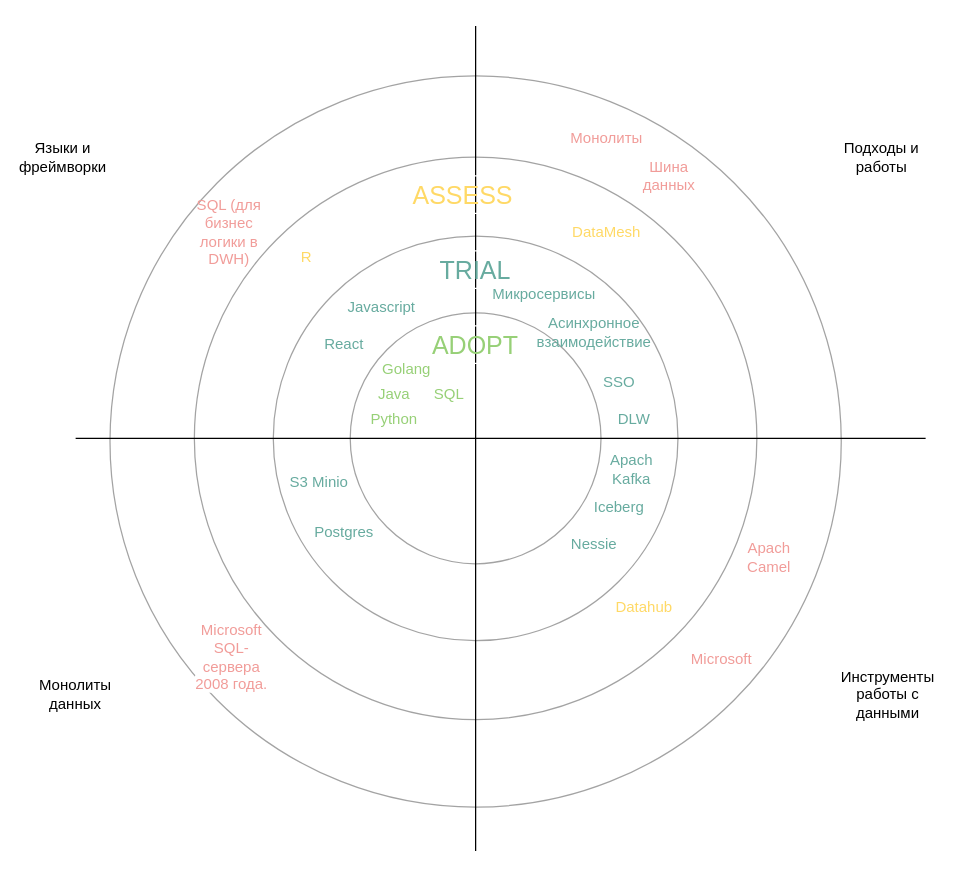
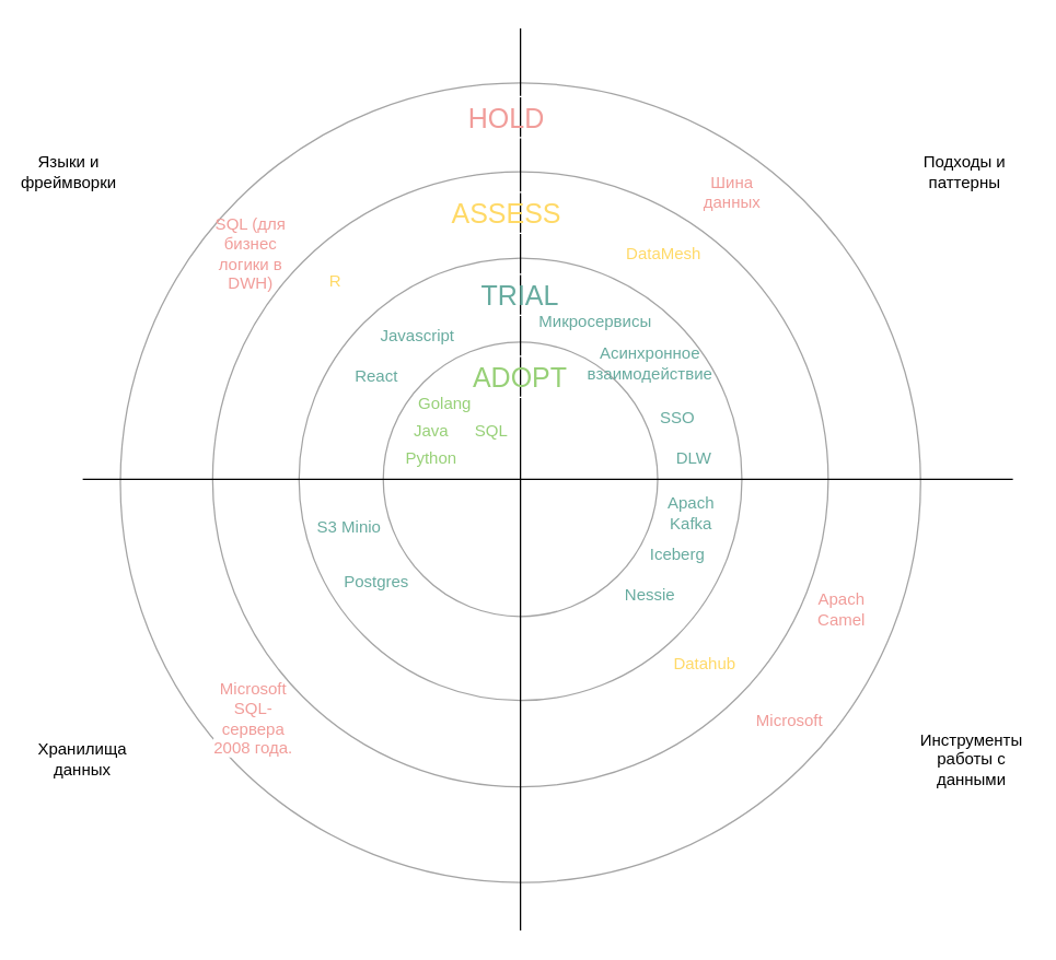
+ <mxCell id="15" value="HOLD" style="text;html=1;align=center;verticalAlign=middle;whiteSpace=wrap;rounded=0;fontSize=20;fillColor=none;strokeColor=#FFFFFF;fontColor=#F19C99;" vertex="1" parent="1"><mxGeometry x="340" width="60" height="30" as="geometry" y="70" /></mxCell>
- <mxCell id="25" value="Монолиты" style="text;html=1;align=center;verticalAlign=middle;whiteSpace=wrap;rounded=0;fontColor=#F19C99;" vertex="1" parent="1"><mxGeometry x="450" y="95" width="70" height="30" as="geometry" /></mxCell>
- <mxCell id="9" value="Подходы и работы" style="text;html=1;align=center;verticalAlign=middle;whiteSpace=wrap;rounded=0;" vertex="1" parent="1"><mxGeometry x="670" y="110" width="70" height="30" as="geometry" /></mxCell>
+ <mxCell id="9" value="Подходы и паттерны" style="text;html=1;align=center;verticalAlign=middle;whiteSpace=wrap;rounded=0;" vertex="1" parent="1"><mxGeometry x="670" y="110" width="70" height="30" as="geometry" /></mxCell>
- <mxCell id="10" value="Монолиты данных" style="text;html=1;align=center;verticalAlign=middle;whiteSpace=wrap;rounded=0;" vertex="1" parent="1"><mxGeometry x="30" y="540" width="60" height="30" as="geometry" /></mxCell>
+ <mxCell id="10" value="Хранилища данных" style="text;html=1;align=center;verticalAlign=middle;whiteSpace=wrap;rounded=0;" vertex="1" parent="1"><mxGeometry x="30" y="540" width="60" height="30" as="geometry" /></mxCell>
